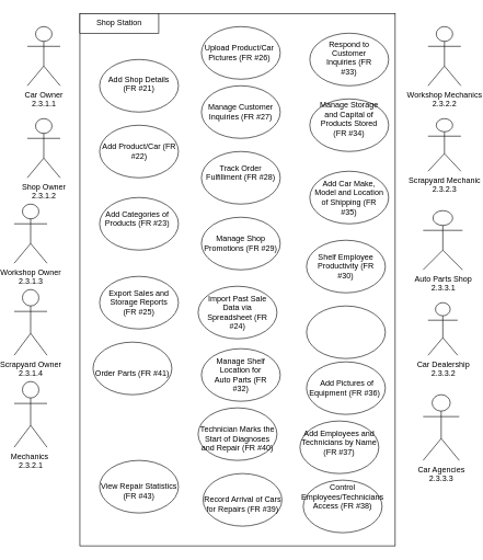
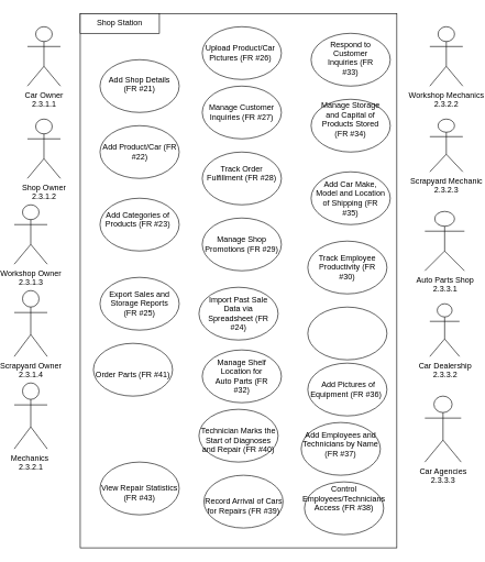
- <mxCell id="34" value="Shelf Employee Productivity (FR #30)" style="text;html=1;align=center;verticalAlign=middle;whiteSpace=wrap;rounded=0;" vertex="1" parent="1"><mxGeometry x="475" y="390" width="100" height="30" as="geometry" /></mxCell>
+ <mxCell id="34" value="Track Employee Productivity (FR #30)" style="text;html=1;align=center;verticalAlign=middle;whiteSpace=wrap;rounded=0;" vertex="1" parent="1"><mxGeometry x="475" y="390" width="100" height="30" as="geometry" /></mxCell>
